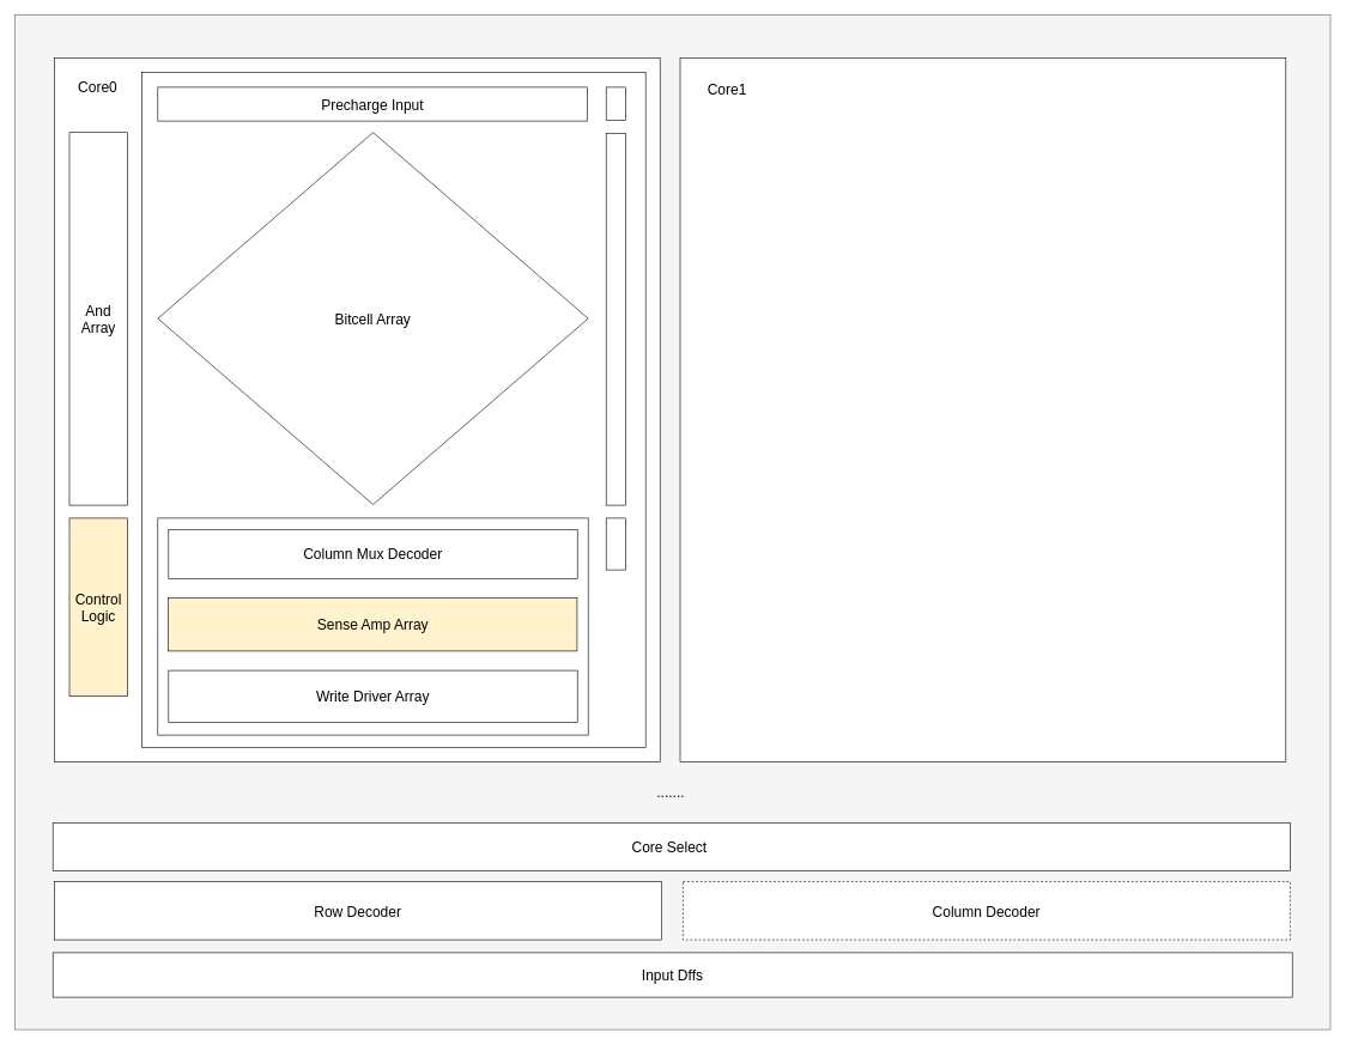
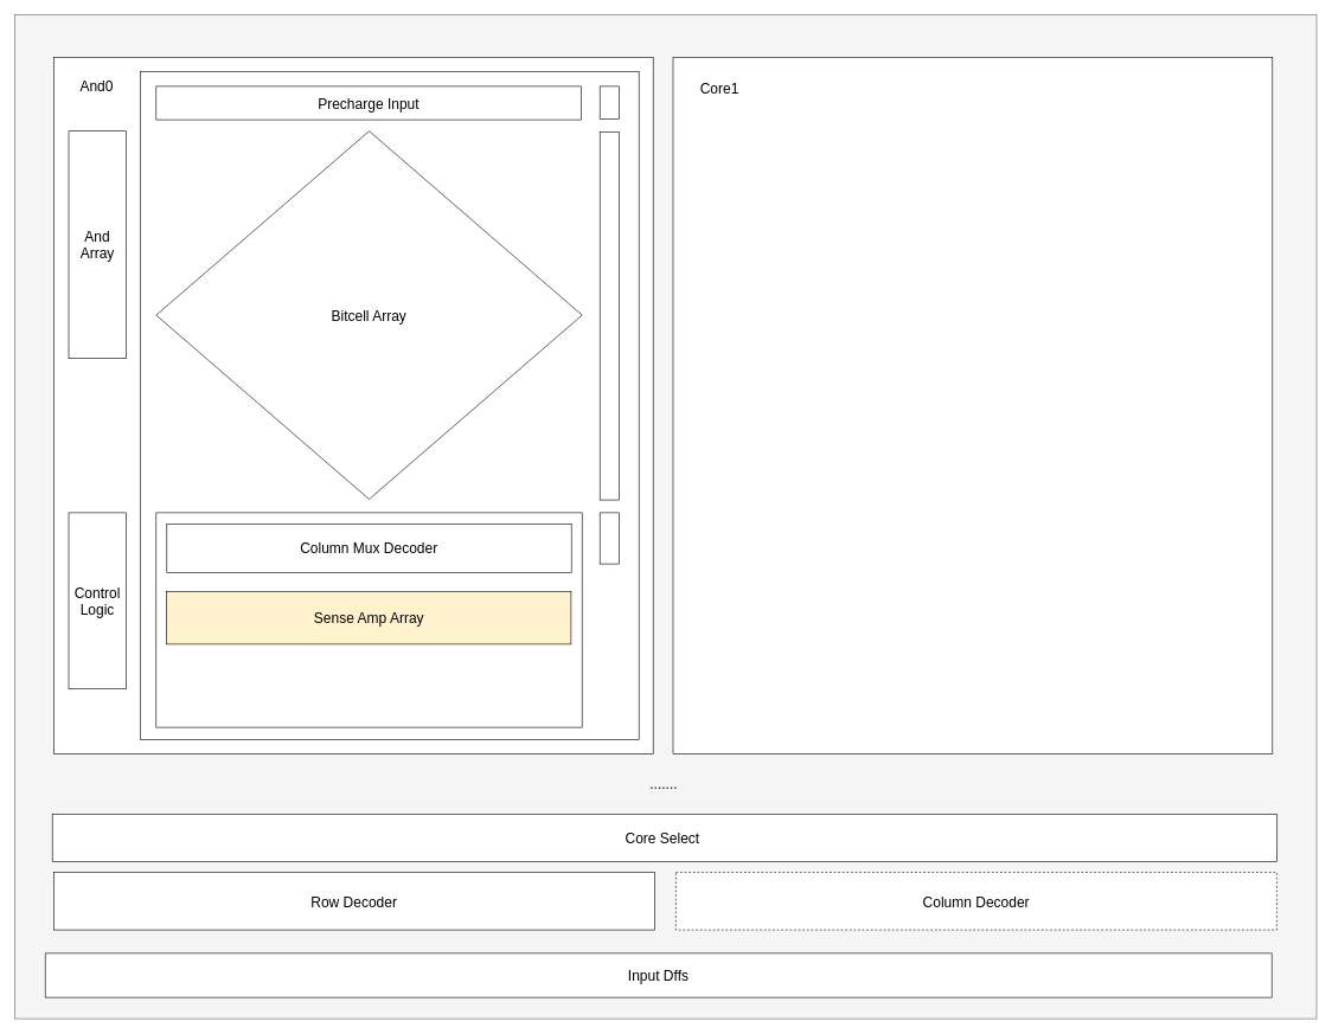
- <mxCell id="17" value="&lt;font style=&quot;font-size: 20px;&quot;&gt;Core0&lt;/font&gt;" style="text;html=1;align=center;verticalAlign=middle;whiteSpace=wrap;rounded=0;fontSize=16;" vertex="1" parent="1"><mxGeometry x="101" y="106" width="69" height="30" as="geometry" /></mxCell>
+ <mxCell id="17" value="&lt;font style=&quot;font-size: 20px;&quot;&gt;And0&lt;/font&gt;" style="text;html=1;align=center;verticalAlign=middle;whiteSpace=wrap;rounded=0;fontSize=16;" vertex="1" parent="1"><mxGeometry x="101" y="106" width="69" height="30" as="geometry" /></mxCell>
- <mxCell id="5" value="&lt;font style=&quot;font-size: 20px;&quot;&gt;And&lt;br&gt;Array&lt;/font&gt;" style="rounded=0;whiteSpace=wrap;html=1;" vertex="1" parent="1"><mxGeometry x="96" y="184" width="81" height="519" as="geometry" /></mxCell>
+ <mxCell id="5" value="&lt;font style=&quot;font-size: 20px;&quot;&gt;And&lt;br&gt;Array&lt;/font&gt;" style="rounded=0;whiteSpace=wrap;html=1;" vertex="1" parent="1"><mxGeometry x="96" y="184" width="81" height="320" as="geometry" /></mxCell>
- <mxCell id="7" value="&lt;font style=&quot;font-size: 20px;&quot;&gt;Control&lt;br&gt;Logic&lt;/font&gt;" style="rounded=0;whiteSpace=wrap;html=1;fillColor=#fff2cc;" vertex="1" parent="1"><mxGeometry x="96" y="721" width="81" height="248" as="geometry" /></mxCell>
+ <mxCell id="7" value="&lt;font style=&quot;font-size: 20px;&quot;&gt;Control&lt;br&gt;Logic&lt;/font&gt;" style="rounded=0;whiteSpace=wrap;html=1;" vertex="1" parent="1"><mxGeometry x="96" y="721" width="81" height="248" as="geometry" /></mxCell>
- <mxCell id="16" value="&lt;font style=&quot;font-size: 20px;&quot;&gt;Write Driver Array&lt;/font&gt;" style="rounded=0;whiteSpace=wrap;html=1;" vertex="1" parent="1"><mxGeometry x="234" y="933" width="569" height="72" as="geometry" /></mxCell>
- <mxCell id="3" value="&lt;font style=&quot;font-size: 20px;&quot;&gt;Input Dffs&lt;/font&gt;" style="rounded=0;whiteSpace=wrap;html=1;" vertex="1" parent="1"><mxGeometry x="73" y="1326" width="1725" height="62" as="geometry" /></mxCell>
+ <mxCell id="3" value="&lt;font style=&quot;font-size: 20px;&quot;&gt;Input Dffs&lt;/font&gt;" style="rounded=0;whiteSpace=wrap;html=1;" vertex="1" parent="1"><mxGeometry x="63" y="1341" width="1725" height="62" as="geometry" /></mxCell>
